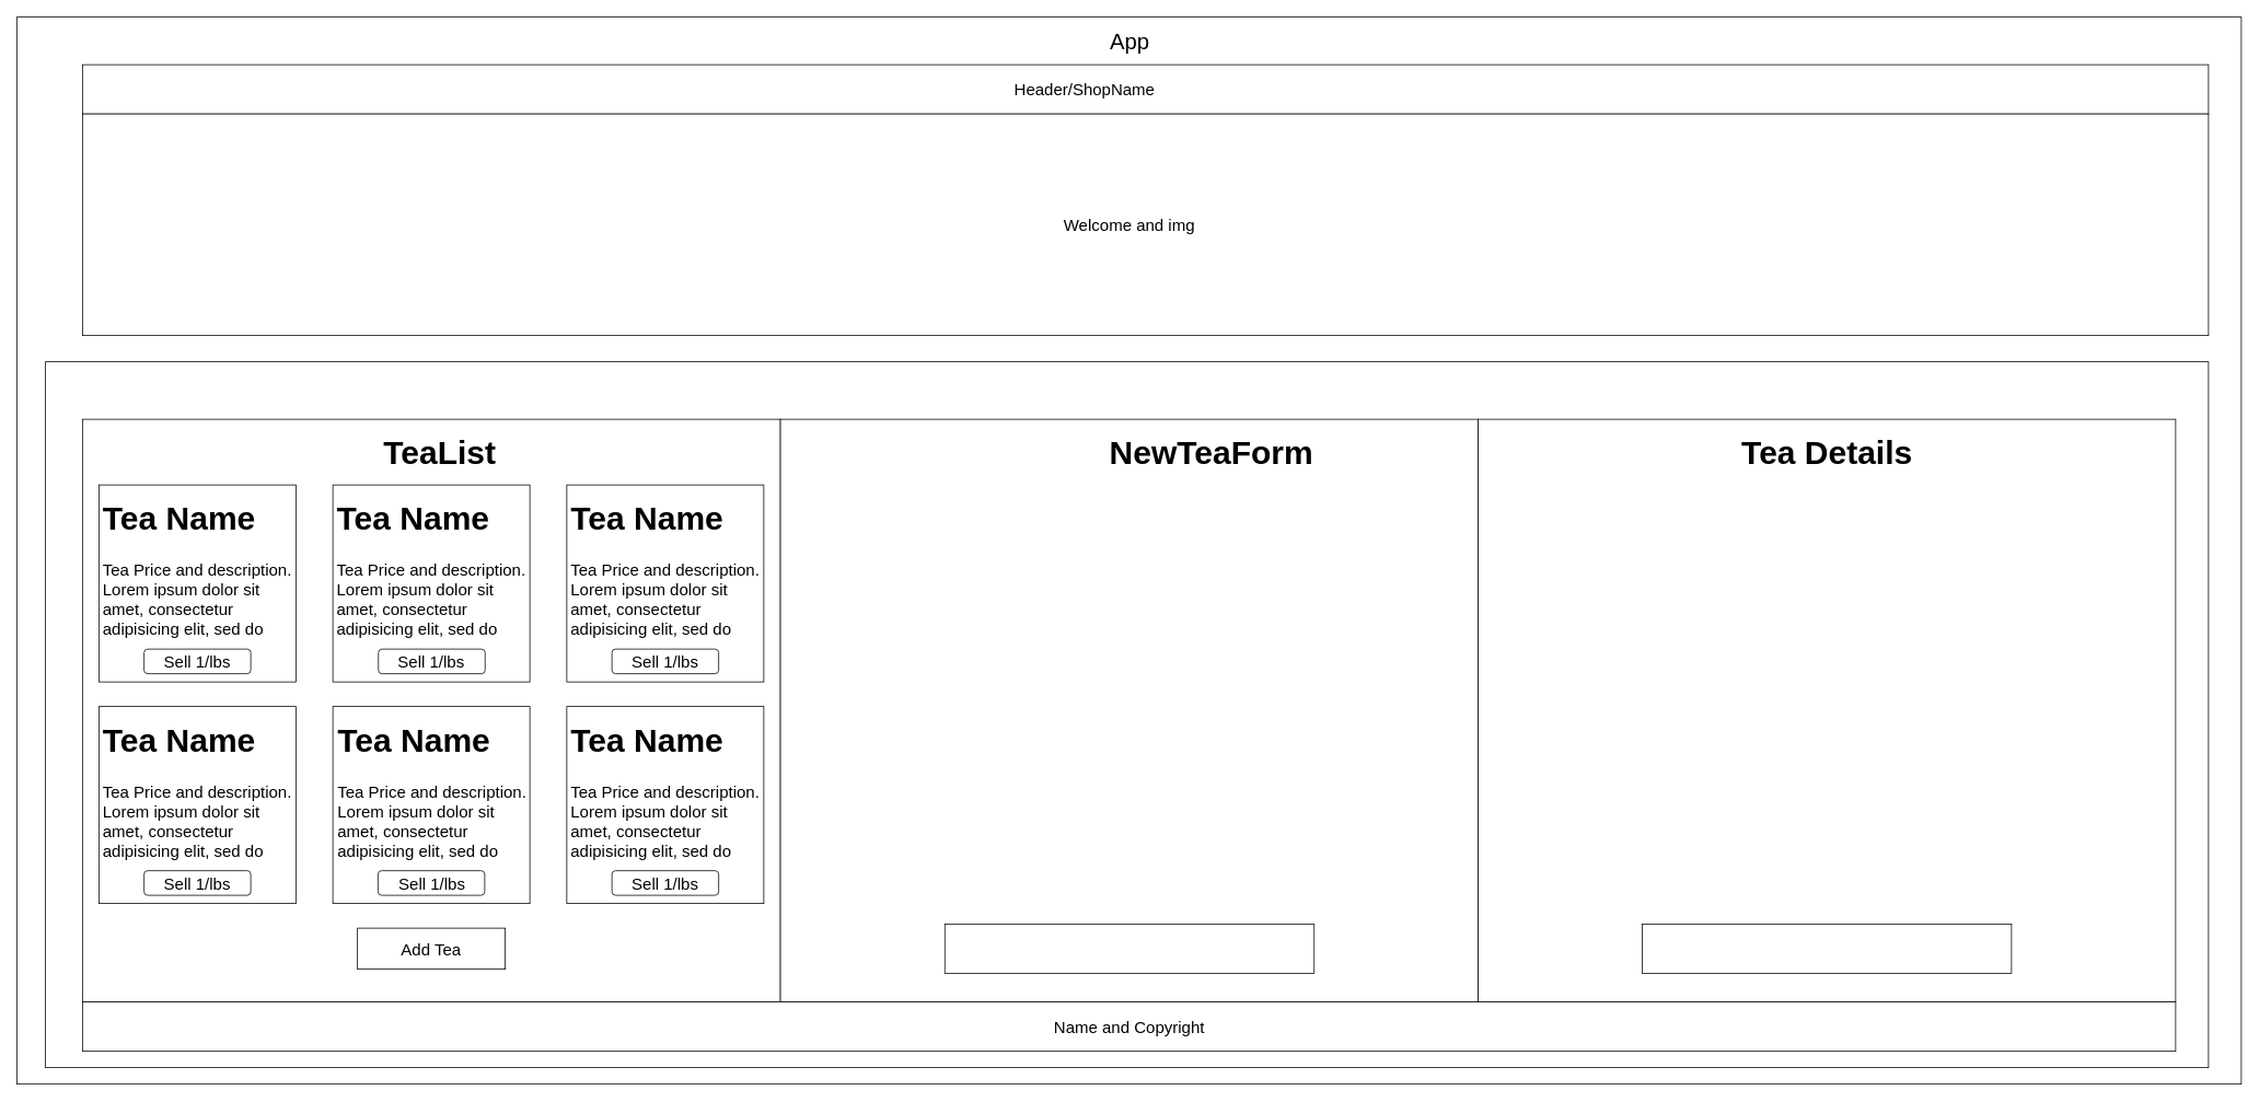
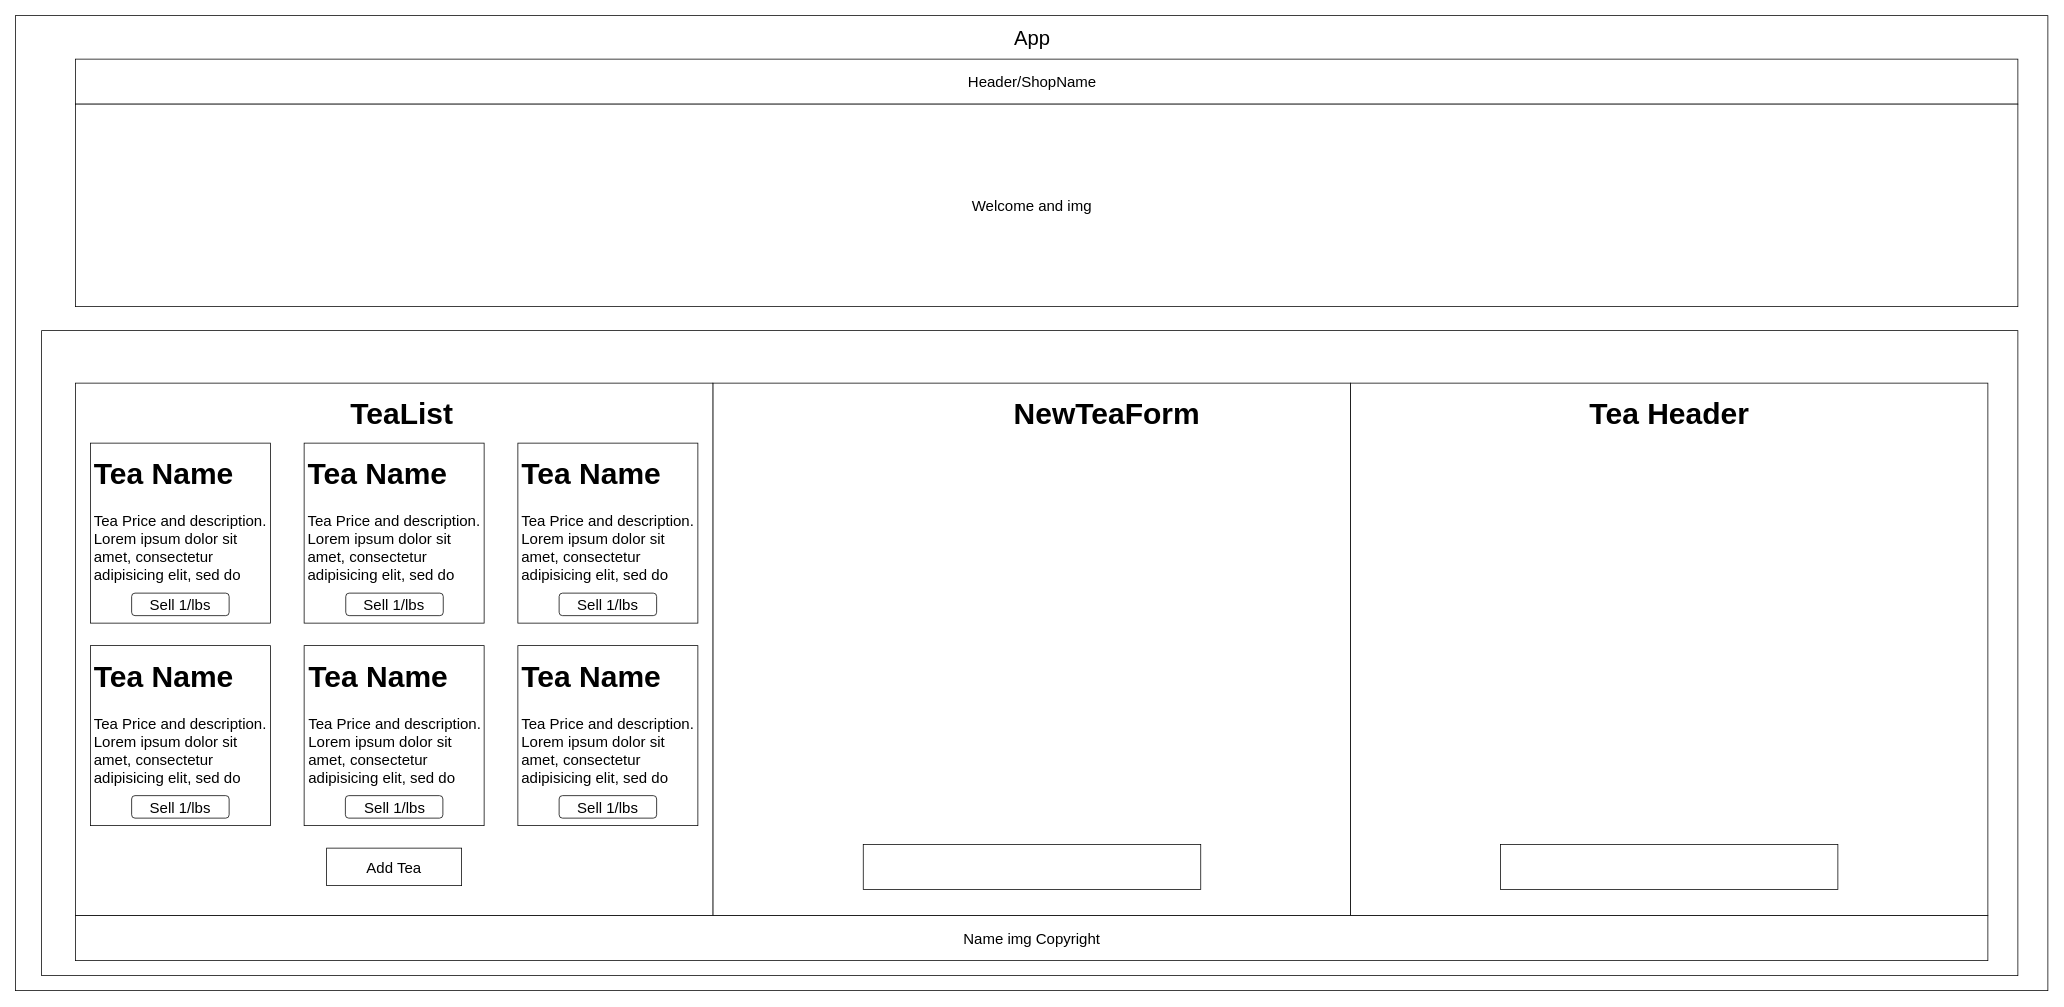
- <mxCell id="8" value="&lt;font style=&quot;font-size: 20px;&quot;&gt;Header/ShopName&lt;/font&gt;" style="text;html=1;strokeColor=none;fillColor=none;align=center;verticalAlign=middle;whiteSpace=wrap;rounded=0;" parent="1" vertex="1"><mxGeometry x="1235.5" y="93" width="170" height="30" as="geometry" /></mxCell>
+ <mxCell id="8" value="&lt;font style=&quot;font-size: 20px;&quot;&gt;Header/ShopName&lt;/font&gt;" style="text;html=1;strokeColor=none;fillColor=none;align=center;verticalAlign=middle;whiteSpace=wrap;rounded=0;" parent="1" vertex="1"><mxGeometry x="1290.5" y="93" width="170" height="30" as="geometry" /></mxCell>
- <mxCell id="43" value="&lt;font style=&quot;font-size: 40px;&quot;&gt;&lt;b&gt;Tea Details&lt;/b&gt;&lt;/font&gt;" style="text;html=1;strokeColor=none;fillColor=none;align=center;verticalAlign=middle;whiteSpace=wrap;rounded=0;strokeWidth=1;fontSize=27;" vertex="1" parent="1"><mxGeometry x="2073" y="535" width="305" height="30" as="geometry" /></mxCell>
+ <mxCell id="43" value="&lt;font style=&quot;font-size: 40px;&quot;&gt;&lt;b&gt;Tea Header&lt;/b&gt;&lt;/font&gt;" style="text;html=1;strokeColor=none;fillColor=none;align=center;verticalAlign=middle;whiteSpace=wrap;rounded=0;strokeWidth=1;fontSize=27;" vertex="1" parent="1"><mxGeometry x="2073" y="535" width="305" height="30" as="geometry" /></mxCell>
- <mxCell id="33" value="Name and Copyright" style="text;html=1;strokeColor=none;fillColor=none;align=center;verticalAlign=middle;whiteSpace=wrap;rounded=0;fontSize=20;" parent="1" vertex="1"><mxGeometry x="1277" y="1235" width="197" height="30" as="geometry" /></mxCell>
+ <mxCell id="33" value="Name img Copyright" style="text;html=1;strokeColor=none;fillColor=none;align=center;verticalAlign=middle;whiteSpace=wrap;rounded=0;fontSize=20;" parent="1" vertex="1"><mxGeometry x="1277" y="1235" width="197" height="30" as="geometry" /></mxCell>
